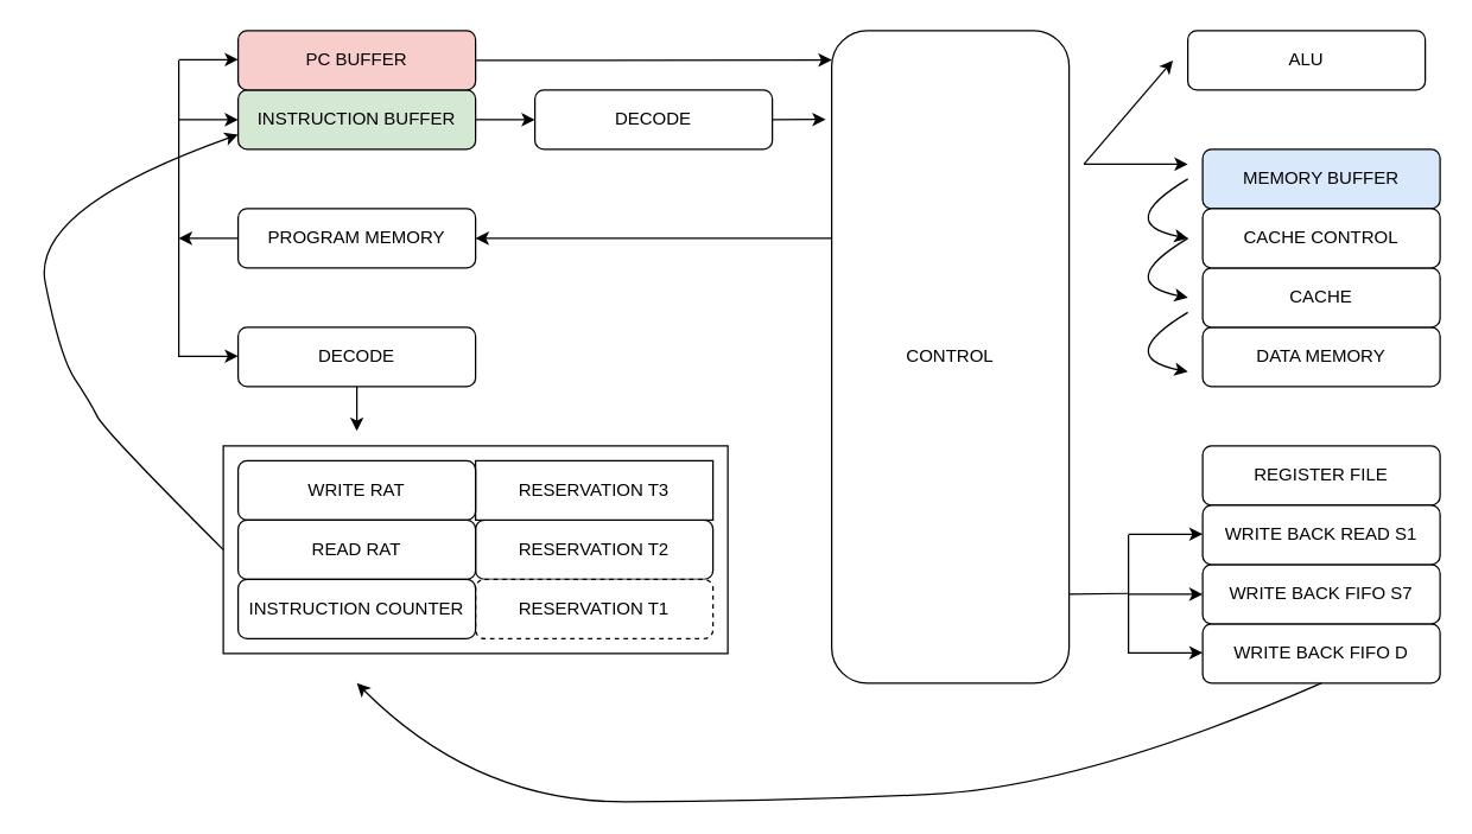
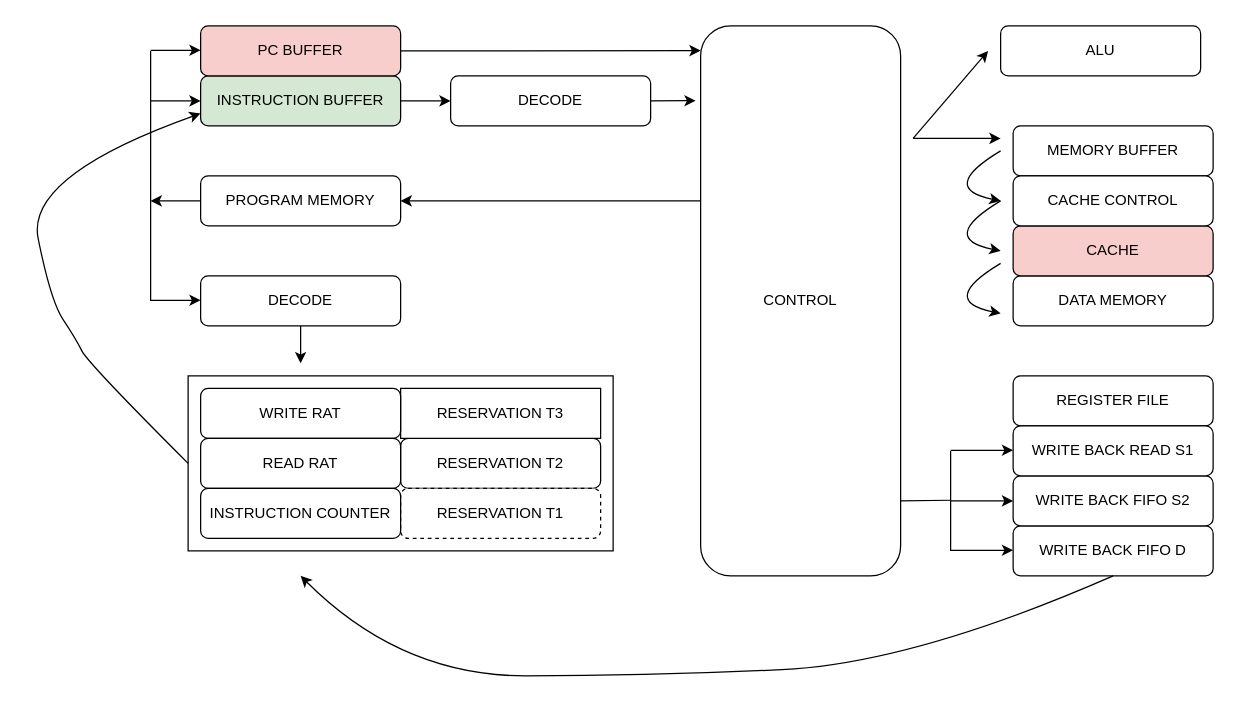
- <mxCell id="17" value="MEMORY BUFFER" style="rounded=1;whiteSpace=wrap;html=1;fillColor=#dae8fc;" parent="1" vertex="1"><mxGeometry x="810" y="100" width="160" height="40" as="geometry" /></mxCell>
+ <mxCell id="17" value="MEMORY BUFFER" style="rounded=1;whiteSpace=wrap;html=1;" parent="1" vertex="1"><mxGeometry x="810" y="100" width="160" height="40" as="geometry" /></mxCell>
- <mxCell id="16" value="CACHE " style="rounded=1;whiteSpace=wrap;html=1;" parent="1" vertex="1"><mxGeometry x="810" y="180" width="160" height="40" as="geometry" /></mxCell>
+ <mxCell id="16" value="CACHE " style="rounded=1;whiteSpace=wrap;html=1;fillColor=#f8cecc;" parent="1" vertex="1"><mxGeometry x="810" y="180" width="160" height="40" as="geometry" /></mxCell>
- <mxCell id="21" value="WRITE BACK FIFO S7" style="rounded=1;whiteSpace=wrap;html=1;" parent="1" vertex="1"><mxGeometry x="810" y="380" width="160" height="40" as="geometry" /></mxCell>
+ <mxCell id="21" value="WRITE BACK FIFO S2" style="rounded=1;whiteSpace=wrap;html=1;" parent="1" vertex="1"><mxGeometry x="810" y="380" width="160" height="40" as="geometry" /></mxCell>
